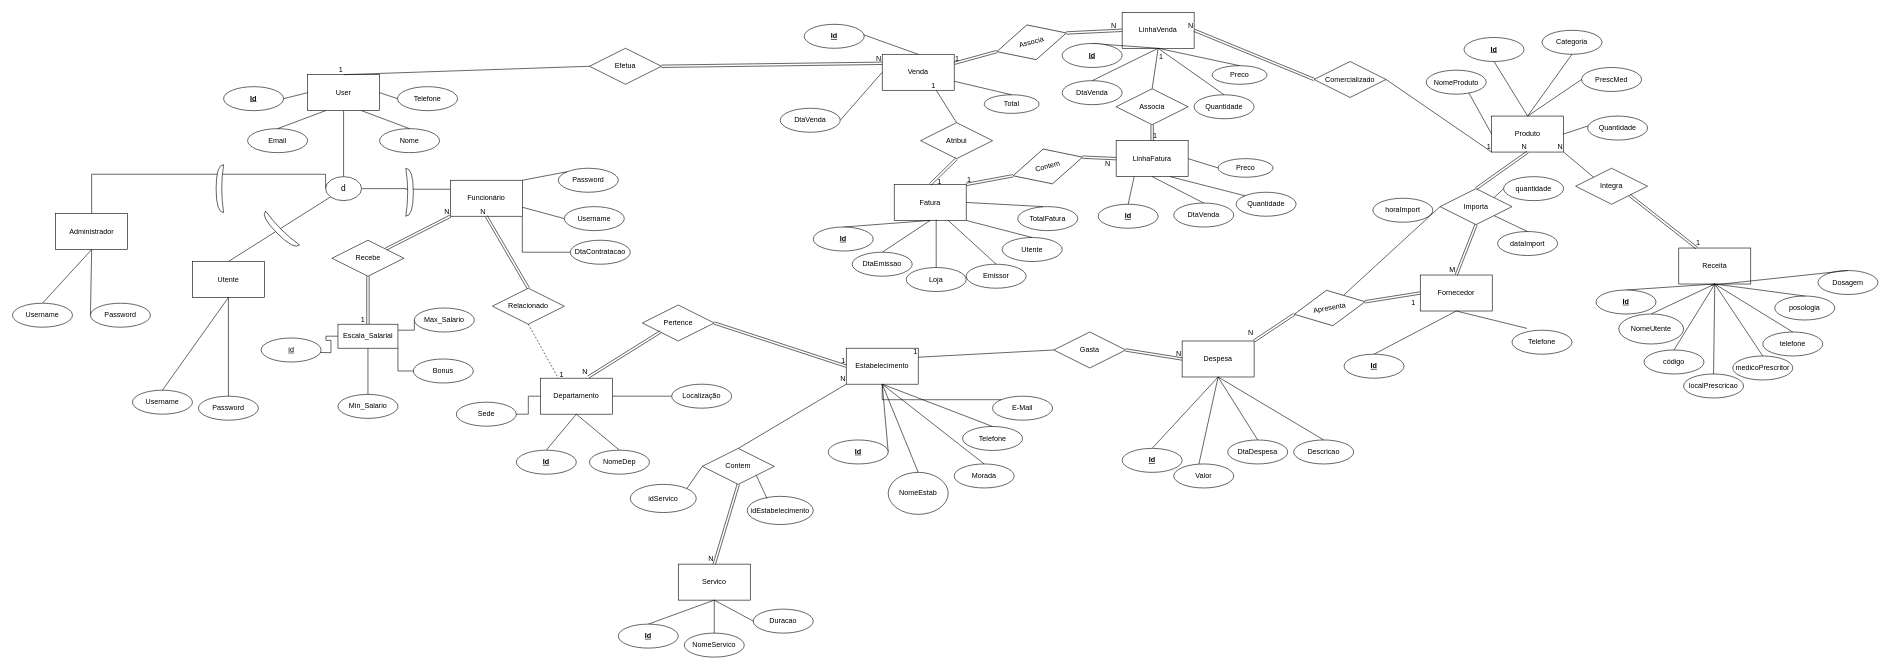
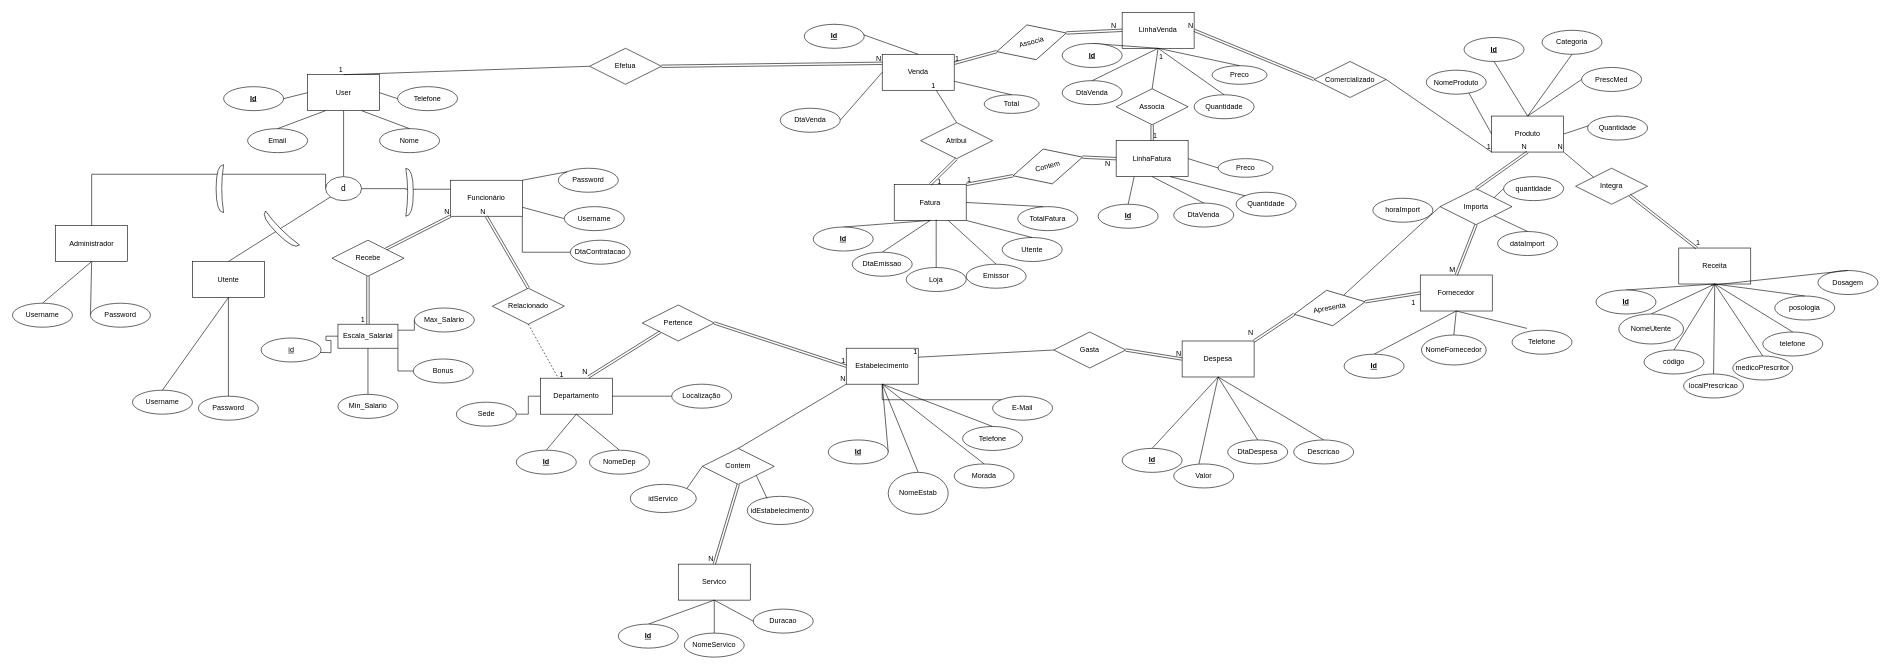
- <mxCell id="12" value="Administrador" style="rounded=0;whiteSpace=wrap;html=1;" parent="1" vertex="1"><mxGeometry x="92" y="355.5" width="120" height="60" as="geometry" /></mxCell>
+ <mxCell id="12" value="Administrador" style="rounded=0;whiteSpace=wrap;html=1;" parent="1" vertex="1"><mxGeometry x="92" y="375.5" width="120" height="60" as="geometry" /></mxCell>
+ <mxCell id="38" value="" style="endArrow=none;html=1;rounded=0;entryX=0.5;entryY=1;entryDx=0;entryDy=0;exitX=0.5;exitY=0;exitDx=0;exitDy=0;" parent="1" source="39" target="35" edge="1"><mxGeometry width="50" height="50" relative="1" as="geometry"><mxPoint x="2447" y="578" as="sourcePoint" /><mxPoint x="2347" y="528" as="targetPoint" /></mxGeometry></mxCell>
+ <mxCell id="39" value="NomeFornecedor" style="ellipse;whiteSpace=wrap;html=1;align=center;" parent="1" vertex="1"><mxGeometry x="2369" y="558" width="108" height="50" as="geometry" /></mxCell>
